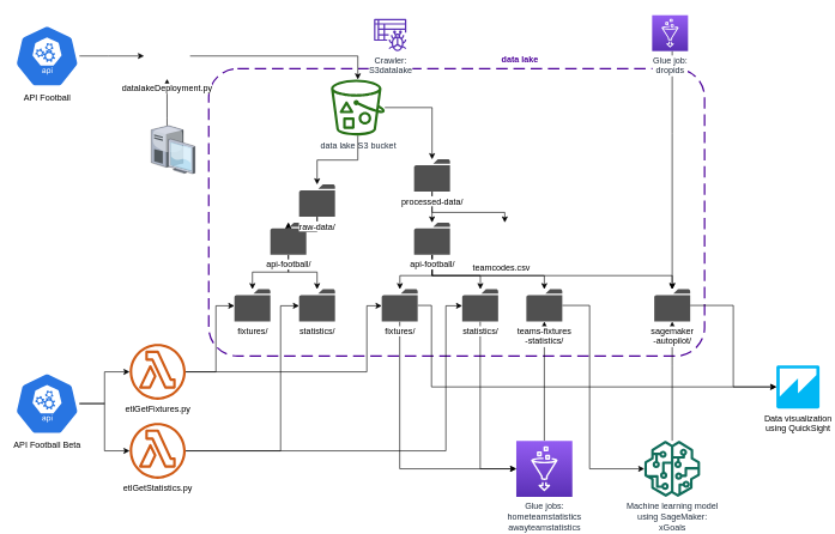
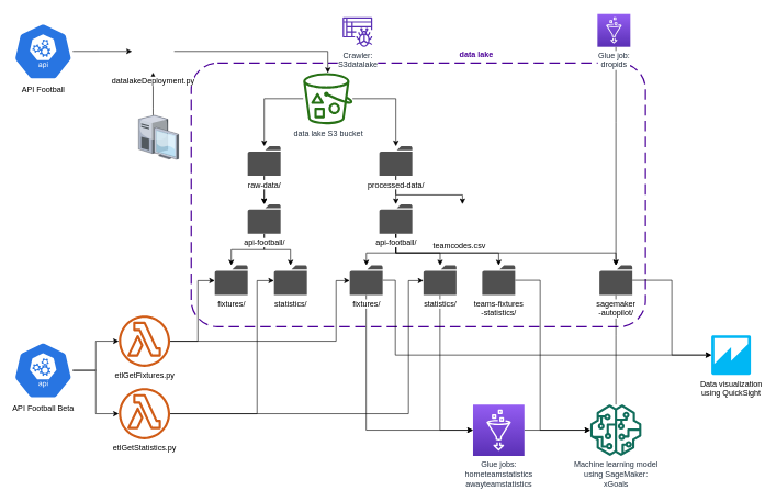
- <mxCell id="40" value="raw-data/" style="pointerEvents=1;shadow=0;dashed=0;html=1;strokeColor=none;fillColor=#505050;labelPosition=center;verticalLabelPosition=bottom;verticalAlign=top;outlineConnect=0;align=center;shape=mxgraph.office.concepts.folder;labelBackgroundColor=#ffffff;" parent="1" vertex="1"><mxGeometry x="415.75" y="256.12" width="50" height="45" as="geometry" /></mxCell>
+ <mxCell id="40" value="raw-data/" style="pointerEvents=1;shadow=0;dashed=0;html=1;strokeColor=none;fillColor=#505050;labelPosition=center;verticalLabelPosition=bottom;verticalAlign=top;outlineConnect=0;align=center;shape=mxgraph.office.concepts.folder;labelBackgroundColor=#ffffff;" parent="1" vertex="1"><mxGeometry x="375.75" y="221.12" width="50" height="45" as="geometry" /></mxCell>
- <mxCell id="6" style="edgeStyle=orthogonalEdgeStyle;rounded=0;orthogonalLoop=1;jettySize=auto;html=1;" parent="1" source="7" target="46" edge="1"><mxGeometry relative="1" as="geometry"><Array as="points"><mxPoint x="935" y="508" /><mxPoint x="935" y="508" /></Array></mxGeometry></mxCell>
+ <mxCell id="6" style="edgeStyle=orthogonalEdgeStyle;rounded=0;orthogonalLoop=1;jettySize=auto;html=1;endArrow=none;" parent="1" source="7" target="46" edge="1"><mxGeometry relative="1" as="geometry"><Array as="points"><mxPoint x="935" y="508" /><mxPoint x="935" y="508" /></Array></mxGeometry></mxCell>
- <mxCell id="12" style="edgeStyle=orthogonalEdgeStyle;rounded=0;orthogonalLoop=1;jettySize=auto;html=1;" parent="1" source="13" target="44" edge="1"><mxGeometry relative="1" as="geometry" /></mxCell>
+ <mxCell id="12" style="edgeStyle=orthogonalEdgeStyle;rounded=0;orthogonalLoop=1;jettySize=auto;html=1;" parent="1" source="13" target="7" edge="1"><mxGeometry relative="1" as="geometry" /></mxCell>
